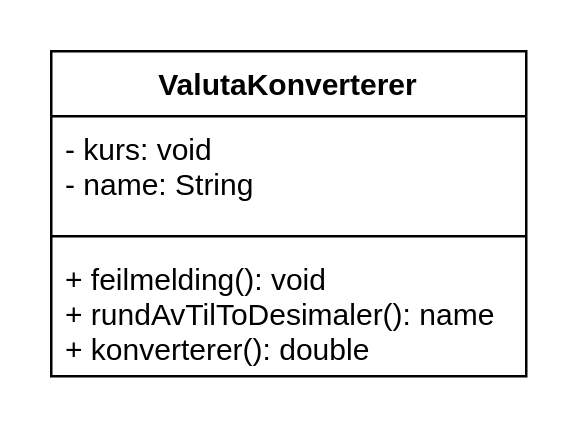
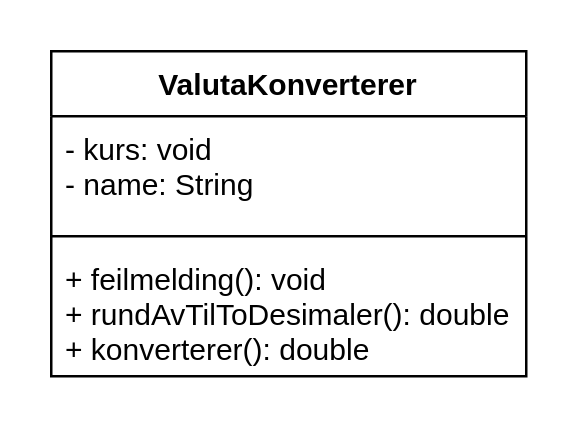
- <mxCell id="5" value="+ feilmelding(): void&#10;+ rundAvTilToDesimaler(): name&#10;+ konverterer(): double" style="text;strokeColor=none;fillColor=none;align=left;verticalAlign=top;spacingLeft=4;spacingRight=4;overflow=hidden;rotatable=0;points=[[0,0.5],[1,0.5]];portConstraint=eastwest;shadow=0;" vertex="1" parent="2"><mxGeometry y="78" width="190" height="52" as="geometry" /></mxCell>
+ <mxCell id="5" value="+ feilmelding(): void&#10;+ rundAvTilToDesimaler(): double&#10;+ konverterer(): double" style="text;strokeColor=none;fillColor=none;align=left;verticalAlign=top;spacingLeft=4;spacingRight=4;overflow=hidden;rotatable=0;points=[[0,0.5],[1,0.5]];portConstraint=eastwest;shadow=0;" vertex="1" parent="2"><mxGeometry y="78" width="190" height="52" as="geometry" /></mxCell>
